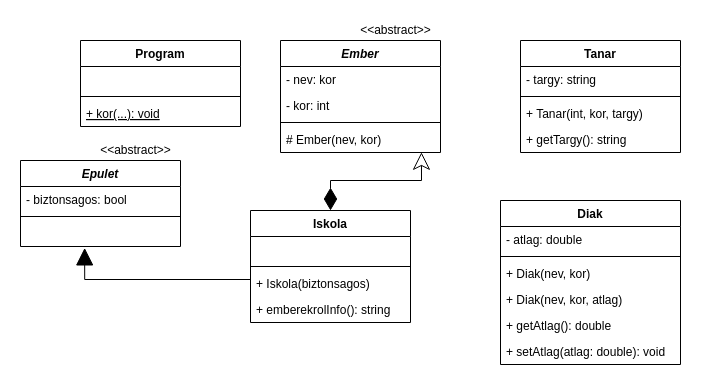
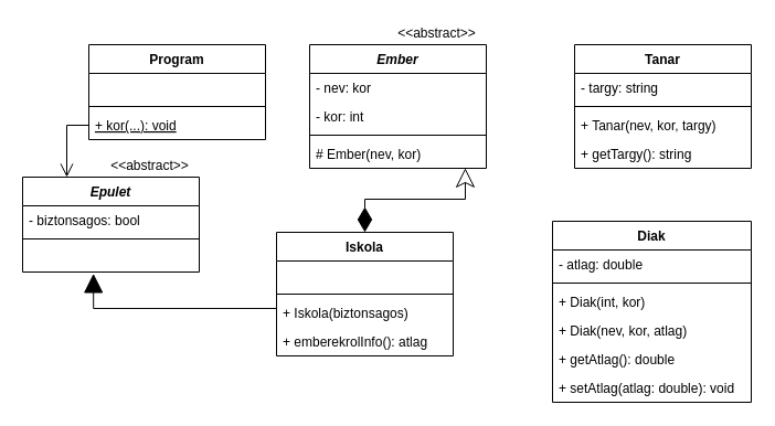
- <mxCell id="21" value="+ Tanar(int, kor, targy)" style="text;strokeColor=none;fillColor=none;align=left;verticalAlign=top;spacingLeft=4;spacingRight=4;overflow=hidden;rotatable=0;points=[[0,0.5],[1,0.5]];portConstraint=eastwest;" parent="18" vertex="1"><mxGeometry y="60" width="160" height="26" as="geometry" /></mxCell>
+ <mxCell id="21" value="+ Tanar(nev, kor, targy)" style="text;strokeColor=none;fillColor=none;align=left;verticalAlign=top;spacingLeft=4;spacingRight=4;overflow=hidden;rotatable=0;points=[[0,0.5],[1,0.5]];portConstraint=eastwest;" parent="18" vertex="1"><mxGeometry y="60" width="160" height="26" as="geometry" /></mxCell>
+ <mxCell id="36" style="edgeStyle=orthogonalEdgeStyle;rounded=0;orthogonalLoop=1;jettySize=auto;html=1;exitX=0;exitY=0.5;exitDx=0;exitDy=0;entryX=0.25;entryY=0;entryDx=0;entryDy=0;endArrow=open;endFill=0;endSize=10;" edge="1" parent="1" source="35" target="2"><mxGeometry relative="1" as="geometry" /></mxCell>
- <mxCell id="27" value="+ Diak(nev, kor)" style="text;strokeColor=none;fillColor=none;align=left;verticalAlign=top;spacingLeft=4;spacingRight=4;overflow=hidden;rotatable=0;points=[[0,0.5],[1,0.5]];portConstraint=eastwest;" parent="24" vertex="1"><mxGeometry y="60" width="180" height="26" as="geometry" /></mxCell>
+ <mxCell id="27" value="+ Diak(int, kor)" style="text;strokeColor=none;fillColor=none;align=left;verticalAlign=top;spacingLeft=4;spacingRight=4;overflow=hidden;rotatable=0;points=[[0,0.5],[1,0.5]];portConstraint=eastwest;" parent="24" vertex="1"><mxGeometry y="60" width="180" height="26" as="geometry" /></mxCell>
- <mxCell id="12" value="+ emberekrolInfo(): string" style="text;strokeColor=none;fillColor=none;align=left;verticalAlign=top;spacingLeft=4;spacingRight=4;overflow=hidden;rotatable=0;points=[[0,0.5],[1,0.5]];portConstraint=eastwest;" parent="8" vertex="1"><mxGeometry y="86" width="160" height="26" as="geometry" /></mxCell>
+ <mxCell id="12" value="+ emberekrolInfo(): atlag" style="text;strokeColor=none;fillColor=none;align=left;verticalAlign=top;spacingLeft=4;spacingRight=4;overflow=hidden;rotatable=0;points=[[0,0.5],[1,0.5]];portConstraint=eastwest;" parent="8" vertex="1"><mxGeometry y="86" width="160" height="26" as="geometry" /></mxCell>
